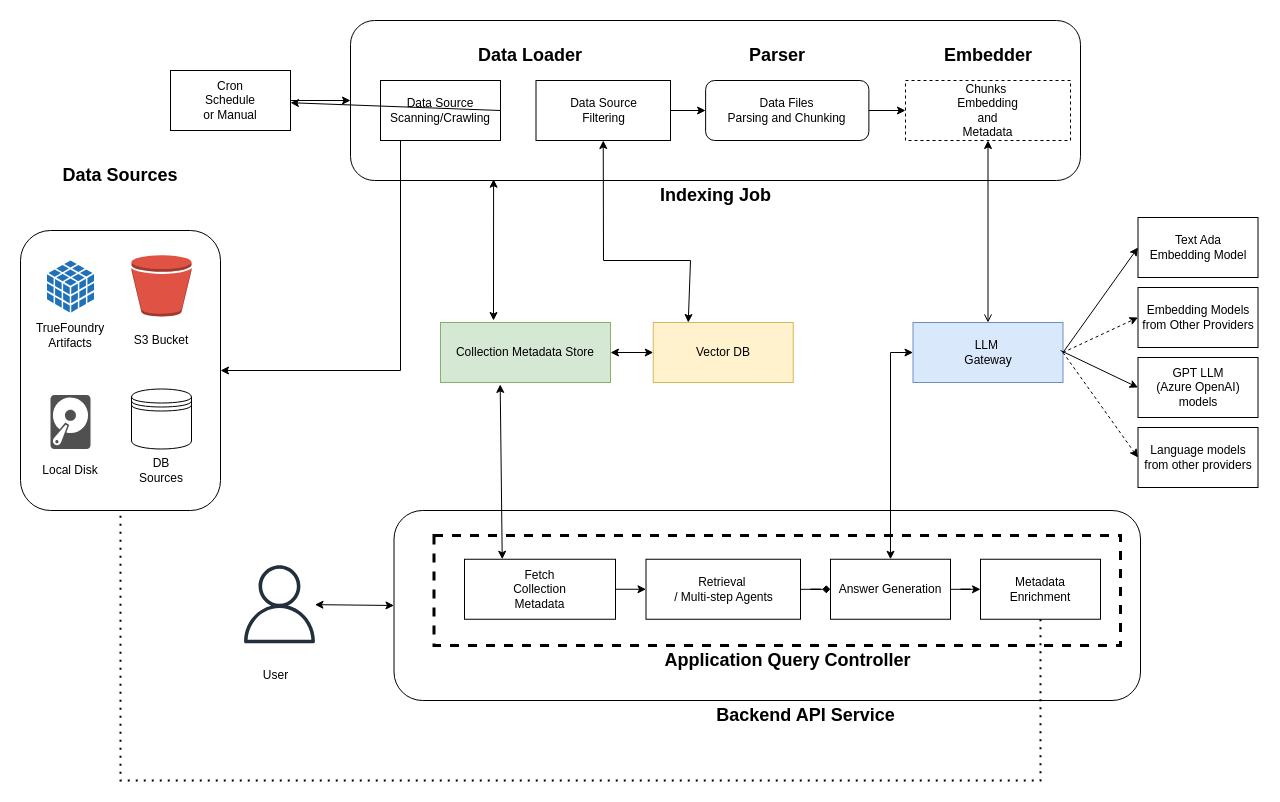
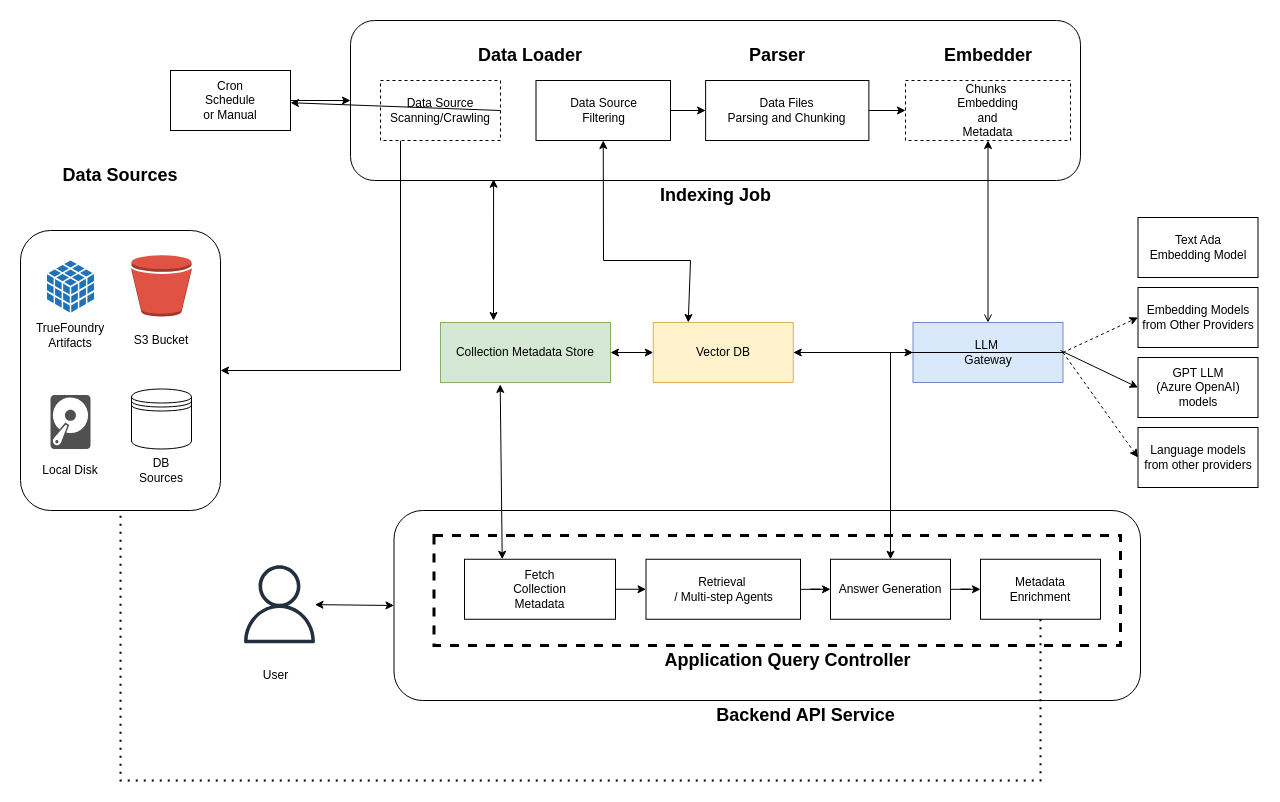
- <mxCell id="8" value="Data Source&lt;div&gt;Scanning/Crawling&lt;/div&gt;" style="rounded=0;whiteSpace=wrap;html=1;" parent="1" vertex="1"><mxGeometry x="380" y="80" width="120" height="60" as="geometry" /></mxCell>
+ <mxCell id="8" value="Data Source&lt;div&gt;Scanning/Crawling&lt;/div&gt;" style="rounded=0;whiteSpace=wrap;html=1;dashed=1;" parent="1" vertex="1"><mxGeometry x="380" y="80" width="120" height="60" as="geometry" /></mxCell>
- <mxCell id="10" value="Data Files&lt;div&gt;Parsing and Chunking&lt;/div&gt;" style="whiteSpace=wrap;html=1;rounded=1;" parent="1" vertex="1"><mxGeometry x="705.13" y="80" width="163.25" height="60" as="geometry" /></mxCell>
+ <mxCell id="10" value="Data Files&lt;div&gt;Parsing and Chunking&lt;/div&gt;" style="rounded=0;whiteSpace=wrap;html=1;" parent="1" vertex="1"><mxGeometry x="705.13" y="80" width="163.25" height="60" as="geometry" /></mxCell>
- <mxCell id="33" value="" style="endArrow=classic;html=1;rounded=0;entryX=0;entryY=0.5;entryDx=0;entryDy=0;exitX=1;exitY=0.5;exitDx=0;exitDy=0;" parent="1" source="30" target="31" edge="1"><mxGeometry width="50" height="50" relative="1" as="geometry"><mxPoint x="1110" y="354.5" as="sourcePoint" /><mxPoint x="1717.5" y="387.5" as="targetPoint" /></mxGeometry></mxCell>
+ <mxCell id="33" value="" style="endArrow=classic;html=1;rounded=0;exitX=1;exitY=0.5;exitDx=0;exitDy=0;" parent="1" source="30" target="6" edge="1"><mxGeometry width="50" height="50" relative="1" as="geometry"><mxPoint x="1110" y="354.5" as="sourcePoint" /><mxPoint x="1717.5" y="387.5" as="targetPoint" /></mxGeometry></mxCell>
- <mxCell id="23" value="" style="edgeStyle=orthogonalEdgeStyle;rounded=0;orthogonalLoop=1;jettySize=auto;html=1;endArrow=diamond;" parent="1" source="24" target="26" edge="1"><mxGeometry relative="1" as="geometry" /></mxCell>
+ <mxCell id="23" value="" style="edgeStyle=orthogonalEdgeStyle;rounded=0;orthogonalLoop=1;jettySize=auto;html=1;" parent="1" source="24" target="26" edge="1"><mxGeometry relative="1" as="geometry" /></mxCell>
